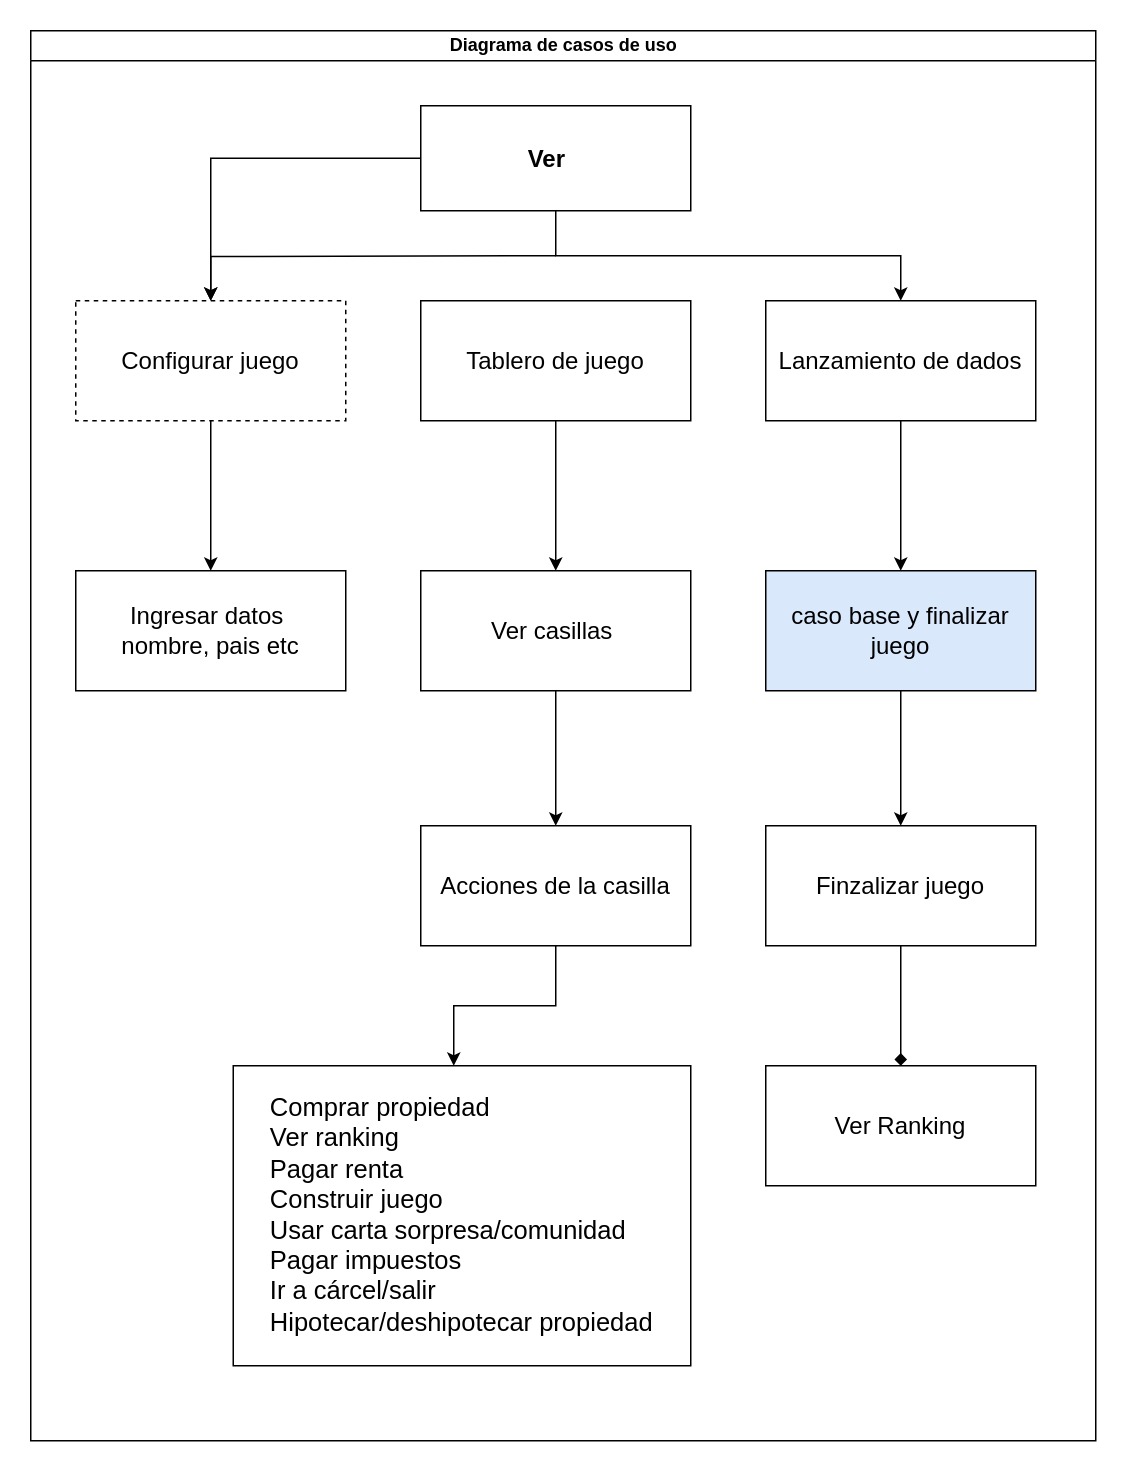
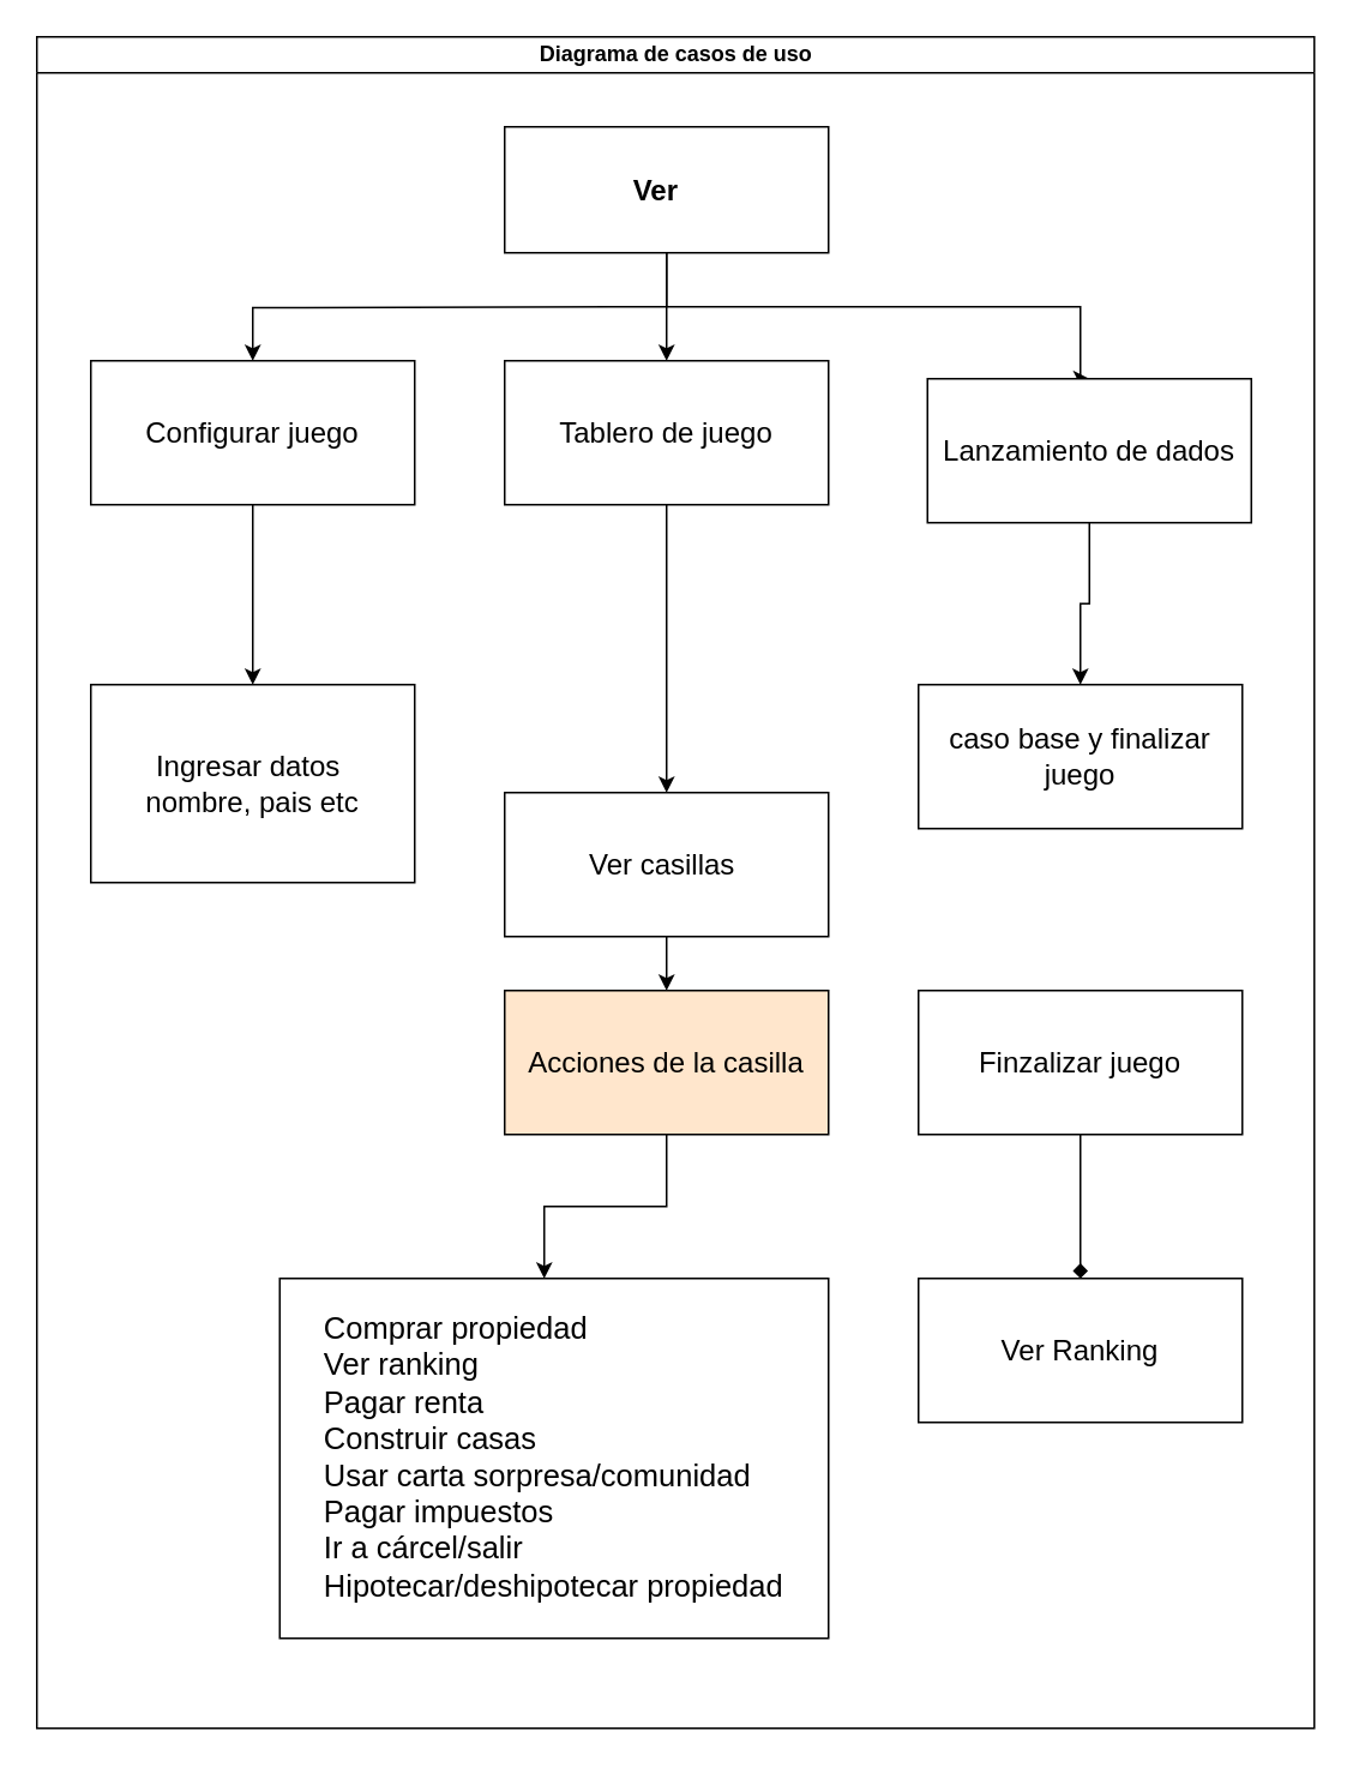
- <mxCell id="4" style="edgeStyle=orthogonalEdgeStyle;rounded=0;orthogonalLoop=1;jettySize=auto;html=1;" edge="1" parent="2" source="6" target="8"><mxGeometry relative="1" as="geometry" /></mxCell>
+ <mxCell id="4" style="edgeStyle=orthogonalEdgeStyle;rounded=0;orthogonalLoop=1;jettySize=auto;html=1;entryX=0.5;entryY=0;entryDx=0;entryDy=0;" edge="1" parent="2" source="6" target="10"><mxGeometry relative="1" as="geometry" /></mxCell>
- <mxCell id="8" value="&lt;div style=&quot;text-align: left;&quot;&gt;&lt;span style=&quot;background-color: transparent; color: light-dark(rgb(0, 0, 0), rgb(255, 255, 255));&quot;&gt;&lt;font style=&quot;font-size: 16px;&quot;&gt;Configurar juego&lt;/font&gt;&lt;/span&gt;&lt;/div&gt;" style="rounded=0;whiteSpace=wrap;html=1;dashed=1;" vertex="1" parent="2"><mxGeometry x="30" y="180" width="180" height="80" as="geometry" /></mxCell>
+ <mxCell id="8" value="&lt;div style=&quot;text-align: left;&quot;&gt;&lt;span style=&quot;background-color: transparent; color: light-dark(rgb(0, 0, 0), rgb(255, 255, 255));&quot;&gt;&lt;font style=&quot;font-size: 16px;&quot;&gt;Configurar juego&lt;/font&gt;&lt;/span&gt;&lt;/div&gt;" style="rounded=0;whiteSpace=wrap;html=1;" vertex="1" parent="2"><mxGeometry x="30" y="180" width="180" height="80" as="geometry" /></mxCell>
- <mxCell id="12" value="&lt;div style=&quot;text-align: left;&quot;&gt;&lt;span style=&quot;font-size: 16px;&quot;&gt;Lanzamiento de dados&lt;/span&gt;&lt;/div&gt;" style="rounded=0;whiteSpace=wrap;html=1;" vertex="1" parent="2"><mxGeometry x="490" y="180" width="180" height="80" as="geometry" /></mxCell>
+ <mxCell id="12" value="&lt;div style=&quot;text-align: left;&quot;&gt;&lt;span style=&quot;font-size: 16px;&quot;&gt;Lanzamiento de dados&lt;/span&gt;&lt;/div&gt;" style="rounded=0;whiteSpace=wrap;html=1;" vertex="1" parent="2"><mxGeometry x="495" y="190" width="180" height="80" as="geometry" /></mxCell>
- <mxCell id="13" value="&lt;div style=&quot;&quot;&gt;&lt;span style=&quot;font-size: 16px;&quot;&gt;Ingresar datos&amp;nbsp;&lt;/span&gt;&lt;/div&gt;&lt;div style=&quot;&quot;&gt;&lt;span style=&quot;font-size: 16px; background-color: transparent; color: light-dark(rgb(0, 0, 0), rgb(255, 255, 255));&quot;&gt;nombre, pais etc&lt;/span&gt;&lt;/div&gt;" style="rounded=0;whiteSpace=wrap;html=1;align=center;" vertex="1" parent="2"><mxGeometry x="30" y="360" width="180" height="80" as="geometry" /></mxCell>
+ <mxCell id="13" value="&lt;div style=&quot;&quot;&gt;&lt;span style=&quot;font-size: 16px;&quot;&gt;Ingresar datos&amp;nbsp;&lt;/span&gt;&lt;/div&gt;&lt;div style=&quot;&quot;&gt;&lt;span style=&quot;font-size: 16px; background-color: transparent; color: light-dark(rgb(0, 0, 0), rgb(255, 255, 255));&quot;&gt;nombre, pais etc&lt;/span&gt;&lt;/div&gt;" style="rounded=0;whiteSpace=wrap;html=1;align=center;" vertex="1" parent="2"><mxGeometry x="30" y="360" width="180" height="110" as="geometry" /></mxCell>
- <mxCell id="15" value="&lt;div style=&quot;text-align: left;&quot;&gt;&lt;span style=&quot;font-size: 16px;&quot;&gt;Ver casillas&amp;nbsp;&lt;/span&gt;&lt;/div&gt;" style="rounded=0;whiteSpace=wrap;html=1;" vertex="1" parent="2"><mxGeometry x="260" y="360" width="180" height="80" as="geometry" /></mxCell>
+ <mxCell id="15" value="&lt;div style=&quot;text-align: left;&quot;&gt;&lt;span style=&quot;font-size: 16px;&quot;&gt;Ver casillas&amp;nbsp;&lt;/span&gt;&lt;/div&gt;" style="rounded=0;whiteSpace=wrap;html=1;" vertex="1" parent="2"><mxGeometry x="260" y="420" width="180" height="80" as="geometry" /></mxCell>
- <mxCell id="17" value="&lt;div style=&quot;&quot;&gt;&lt;span style=&quot;font-size: 16px;&quot;&gt;caso base y finalizar juego&lt;/span&gt;&lt;/div&gt;" style="rounded=0;whiteSpace=wrap;html=1;align=center;fillColor=#dae8fc;" vertex="1" parent="2"><mxGeometry x="490" y="360" width="180" height="80" as="geometry" /></mxCell>
+ <mxCell id="17" value="&lt;div style=&quot;&quot;&gt;&lt;span style=&quot;font-size: 16px;&quot;&gt;caso base y finalizar juego&lt;/span&gt;&lt;/div&gt;" style="rounded=0;whiteSpace=wrap;html=1;align=center;" vertex="1" parent="2"><mxGeometry x="490" y="360" width="180" height="80" as="geometry" /></mxCell>
- <mxCell id="16" style="edgeStyle=orthogonalEdgeStyle;rounded=0;orthogonalLoop=1;jettySize=auto;html=1;entryX=0.5;entryY=0;entryDx=0;entryDy=0;" edge="1" parent="2" source="17" target="20"><mxGeometry relative="1" as="geometry" /></mxCell>
- <mxCell id="18" value="&lt;div style=&quot;text-align: left;&quot;&gt;&lt;span style=&quot;font-size: 16px;&quot;&gt;Acciones de la casilla&lt;/span&gt;&lt;/div&gt;" style="rounded=0;whiteSpace=wrap;html=1;" vertex="1" parent="2"><mxGeometry x="260" y="530" width="180" height="80" as="geometry" /></mxCell>
+ <mxCell id="18" value="&lt;div style=&quot;text-align: left;&quot;&gt;&lt;span style=&quot;font-size: 16px;&quot;&gt;Acciones de la casilla&lt;/span&gt;&lt;/div&gt;" style="rounded=0;whiteSpace=wrap;html=1;fillColor=#ffe6cc;" vertex="1" parent="2"><mxGeometry x="260" y="530" width="180" height="80" as="geometry" /></mxCell>
- <mxCell id="22" value="&lt;div style=&quot;text-align: left;&quot;&gt;&lt;font style=&quot;font-size: 17px;&quot;&gt;&lt;span style=&quot;background-color: transparent; color: light-dark(rgb(0, 0, 0), rgb(255, 255, 255));&quot;&gt;Comprar propiedad&lt;/span&gt;&lt;/font&gt;&lt;/div&gt;&lt;div style=&quot;text-align: left;&quot;&gt;&lt;font style=&quot;font-size: 17px;&quot;&gt;&lt;span style=&quot;background-color: transparent; color: light-dark(rgb(0, 0, 0), rgb(255, 255, 255));&quot;&gt;Ver ranking&lt;/span&gt;&lt;/font&gt;&lt;/div&gt;&lt;div style=&quot;text-align: left;&quot;&gt;&lt;span style=&quot;font-size: 17px; background-color: transparent; color: light-dark(rgb(0, 0, 0), rgb(255, 255, 255));&quot;&gt;Pagar renta&lt;/span&gt;&lt;/div&gt;&lt;div style=&quot;text-align: left;&quot;&gt;&lt;font style=&quot;font-size: 17px;&quot;&gt;Construir juego&lt;/font&gt;&lt;/div&gt;&lt;div style=&quot;text-align: left;&quot;&gt;&lt;span style=&quot;font-size: 17px; background-color: transparent; color: light-dark(rgb(0, 0, 0), rgb(255, 255, 255));&quot;&gt;Usar carta sorpresa/comunidad&lt;/span&gt;&lt;/div&gt;&lt;div style=&quot;text-align: left;&quot;&gt;&lt;span style=&quot;font-size: 17px; background-color: transparent; color: light-dark(rgb(0, 0, 0), rgb(255, 255, 255));&quot;&gt;Pagar impuestos&lt;/span&gt;&lt;/div&gt;&lt;div style=&quot;text-align: left;&quot;&gt;&lt;span style=&quot;font-size: 17px; background-color: transparent; color: light-dark(rgb(0, 0, 0), rgb(255, 255, 255));&quot;&gt;Ir a cárcel/salir&lt;/span&gt;&lt;/div&gt;&lt;div style=&quot;text-align: left;&quot;&gt;&lt;span style=&quot;font-size: 17px; background-color: transparent; color: light-dark(rgb(0, 0, 0), rgb(255, 255, 255));&quot;&gt;Hipotecar/deshipotecar propiedad&lt;/span&gt;&lt;/div&gt;" style="rounded=0;whiteSpace=wrap;html=1;" vertex="1" parent="2"><mxGeometry x="135" y="690" width="305" height="200" as="geometry" /></mxCell>
+ <mxCell id="22" value="&lt;div style=&quot;text-align: left;&quot;&gt;&lt;font style=&quot;font-size: 17px;&quot;&gt;&lt;span style=&quot;background-color: transparent; color: light-dark(rgb(0, 0, 0), rgb(255, 255, 255));&quot;&gt;Comprar propiedad&lt;/span&gt;&lt;/font&gt;&lt;/div&gt;&lt;div style=&quot;text-align: left;&quot;&gt;&lt;font style=&quot;font-size: 17px;&quot;&gt;&lt;span style=&quot;background-color: transparent; color: light-dark(rgb(0, 0, 0), rgb(255, 255, 255));&quot;&gt;Ver ranking&lt;/span&gt;&lt;/font&gt;&lt;/div&gt;&lt;div style=&quot;text-align: left;&quot;&gt;&lt;span style=&quot;font-size: 17px; background-color: transparent; color: light-dark(rgb(0, 0, 0), rgb(255, 255, 255));&quot;&gt;Pagar renta&lt;/span&gt;&lt;/div&gt;&lt;div style=&quot;text-align: left;&quot;&gt;&lt;font style=&quot;font-size: 17px;&quot;&gt;Construir casas&lt;/font&gt;&lt;/div&gt;&lt;div style=&quot;text-align: left;&quot;&gt;&lt;span style=&quot;font-size: 17px; background-color: transparent; color: light-dark(rgb(0, 0, 0), rgb(255, 255, 255));&quot;&gt;Usar carta sorpresa/comunidad&lt;/span&gt;&lt;/div&gt;&lt;div style=&quot;text-align: left;&quot;&gt;&lt;span style=&quot;font-size: 17px; background-color: transparent; color: light-dark(rgb(0, 0, 0), rgb(255, 255, 255));&quot;&gt;Pagar impuestos&lt;/span&gt;&lt;/div&gt;&lt;div style=&quot;text-align: left;&quot;&gt;&lt;span style=&quot;font-size: 17px; background-color: transparent; color: light-dark(rgb(0, 0, 0), rgb(255, 255, 255));&quot;&gt;Ir a cárcel/salir&lt;/span&gt;&lt;/div&gt;&lt;div style=&quot;text-align: left;&quot;&gt;&lt;span style=&quot;font-size: 17px; background-color: transparent; color: light-dark(rgb(0, 0, 0), rgb(255, 255, 255));&quot;&gt;Hipotecar/deshipotecar propiedad&lt;/span&gt;&lt;/div&gt;" style="rounded=0;whiteSpace=wrap;html=1;" vertex="1" parent="2"><mxGeometry x="135" y="690" width="305" height="200" as="geometry" /></mxCell>
